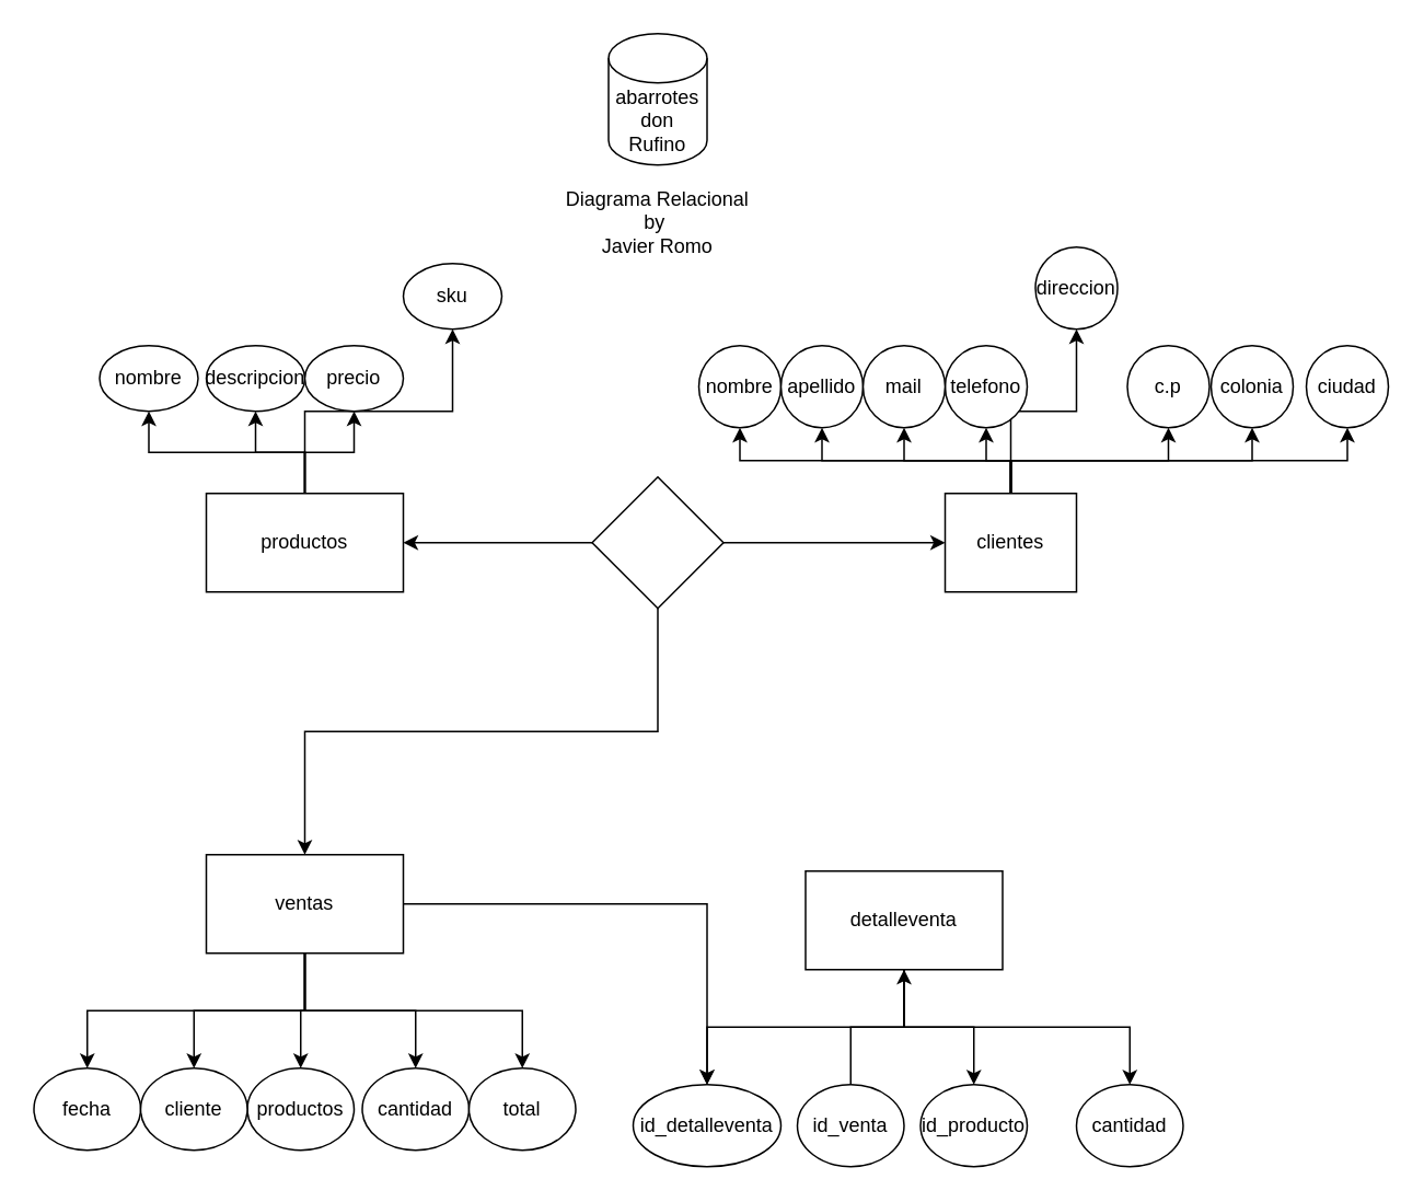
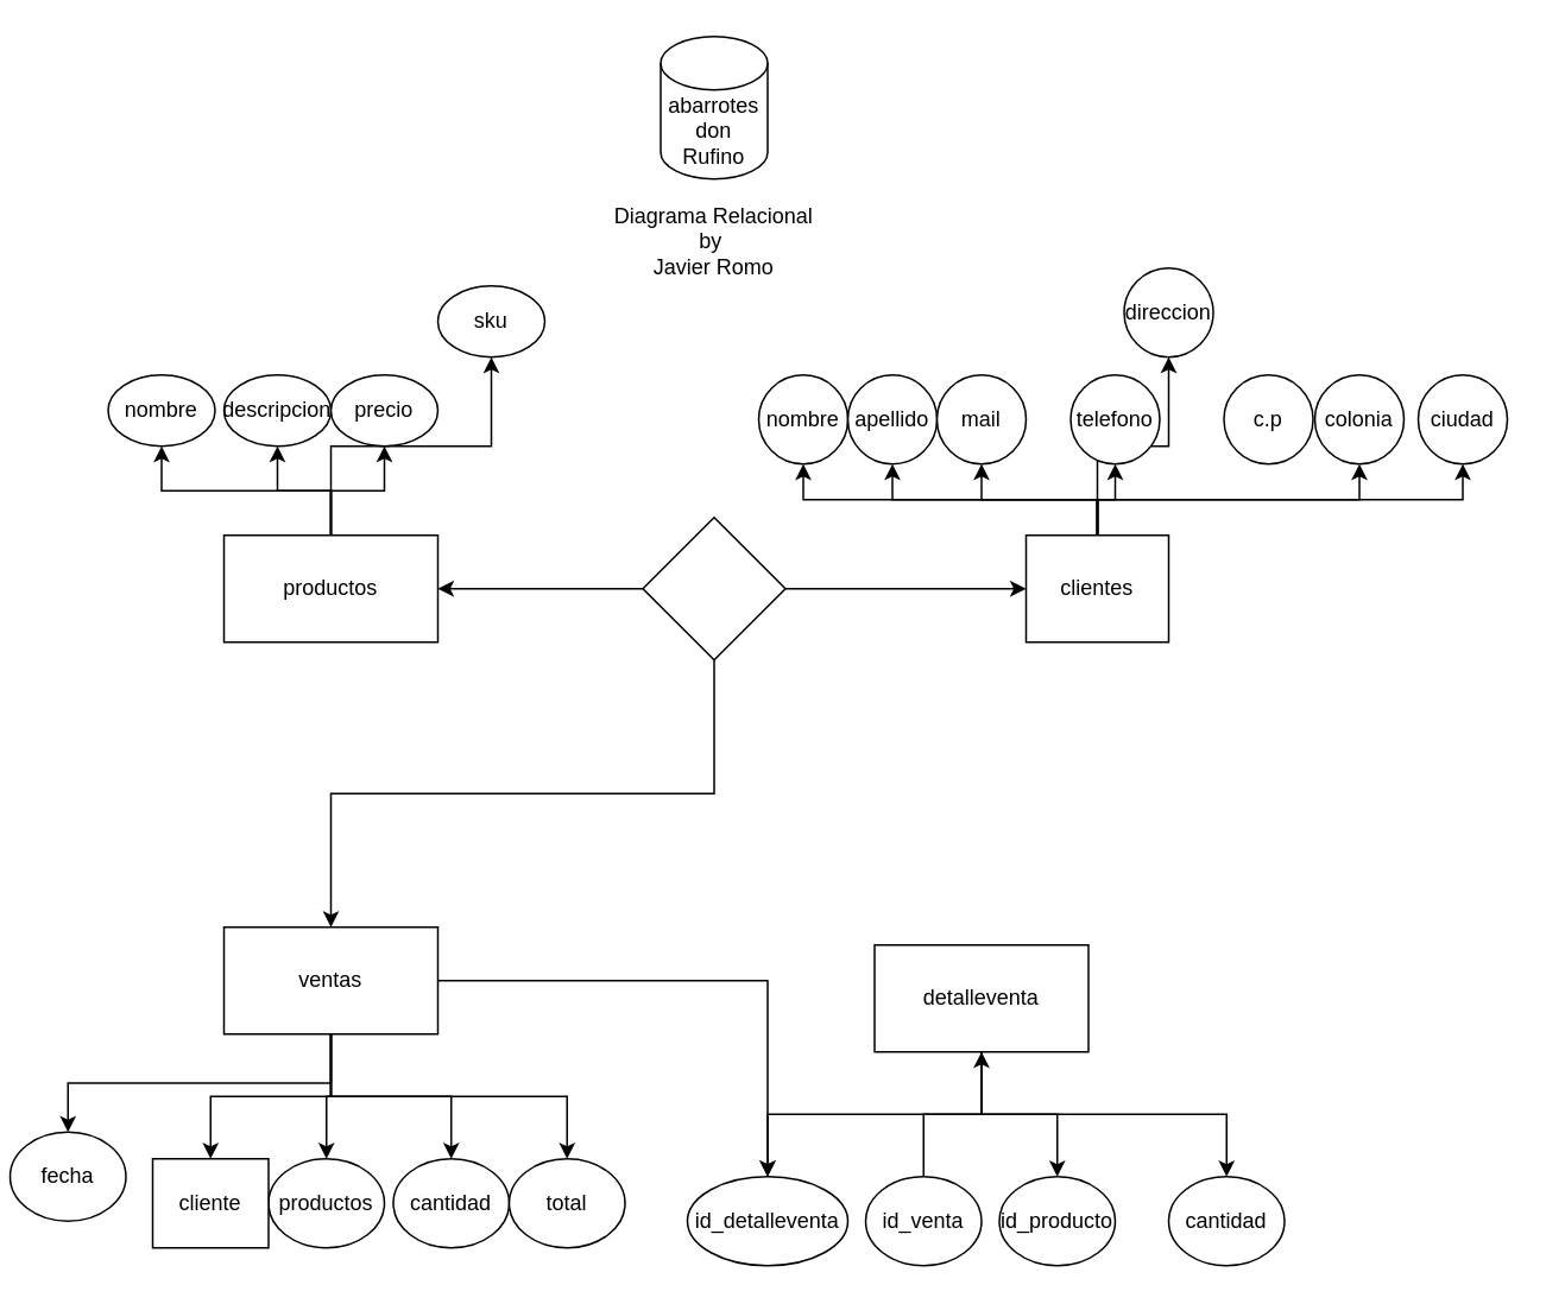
- <mxCell id="19" value="telefono" style="ellipse;whiteSpace=wrap;html=1;" parent="1" vertex="1"><mxGeometry x="575" y="210" width="50" height="50" as="geometry" /></mxCell>
+ <mxCell id="19" value="telefono" style="ellipse;whiteSpace=wrap;html=1;" parent="1" vertex="1"><mxGeometry x="600" y="210" width="50" height="50" as="geometry" /></mxCell>
- <mxCell id="13" style="edgeStyle=orthogonalEdgeStyle;rounded=0;orthogonalLoop=1;jettySize=auto;html=1;exitX=0.5;exitY=0;exitDx=0;exitDy=0;entryX=0.5;entryY=1;entryDx=0;entryDy=0;" parent="1" source="16" target="22" edge="1"><mxGeometry relative="1" as="geometry" /></mxCell>
- <mxCell id="42" value="fecha" style="ellipse;whiteSpace=wrap;html=1;" parent="1" vertex="1"><mxGeometry x="20" y="650" width="65" height="50" as="geometry" /></mxCell>
+ <mxCell id="42" value="fecha" style="ellipse;whiteSpace=wrap;html=1;" parent="1" vertex="1"><mxGeometry x="5" y="635" width="65" height="50" as="geometry" /></mxCell>
- <mxCell id="43" value="cliente" style="ellipse;whiteSpace=wrap;html=1;" parent="1" vertex="1"><mxGeometry x="85" y="650" width="65" height="50" as="geometry" /></mxCell>
+ <mxCell id="43" value="cliente" style="whiteSpace=wrap;html=1;rounded=0;" parent="1" vertex="1"><mxGeometry x="85" y="650" width="65" height="50" as="geometry" /></mxCell>
